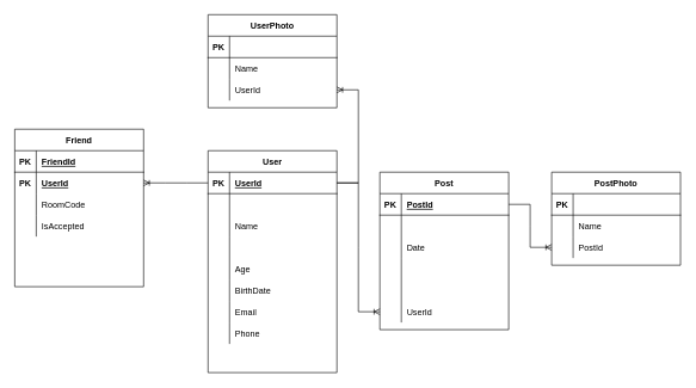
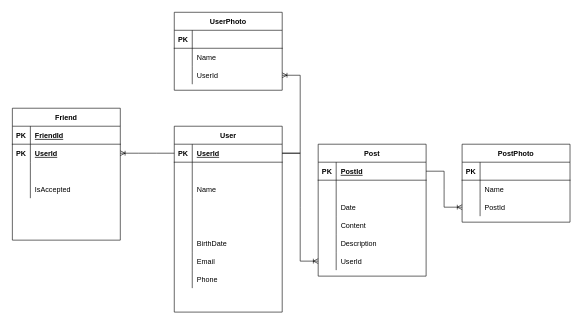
- <mxCell id="75" value="RoomCode" style="shape=partialRectangle;connectable=0;fillColor=none;top=0;left=0;bottom=0;right=0;align=left;spacingLeft=6;overflow=hidden;" parent="73" vertex="1"><mxGeometry x="30" width="150" height="30" as="geometry"><mxRectangle width="150" height="30" as="alternateBounds" /></mxGeometry></mxCell>
- <mxCell id="15" value="Age" style="shape=partialRectangle;connectable=0;fillColor=none;top=0;left=0;bottom=0;right=0;align=left;spacingLeft=6;overflow=hidden;" parent="13" vertex="1"><mxGeometry x="30" width="150" height="30" as="geometry"><mxRectangle width="150" height="30" as="alternateBounds" /></mxGeometry></mxCell>
+ <mxCell id="38" value="Content" style="shape=partialRectangle;connectable=0;fillColor=none;top=0;left=0;bottom=0;right=0;align=left;spacingLeft=6;overflow=hidden;" parent="36" vertex="1"><mxGeometry x="30" width="150" height="30" as="geometry"><mxRectangle width="150" height="30" as="alternateBounds" /></mxGeometry></mxCell>
+ <mxCell id="41" value="Description" style="shape=partialRectangle;connectable=0;fillColor=none;top=0;left=0;bottom=0;right=0;align=left;spacingLeft=6;overflow=hidden;" parent="39" vertex="1"><mxGeometry x="30" width="150" height="30" as="geometry"><mxRectangle width="150" height="30" as="alternateBounds" /></mxGeometry></mxCell>
